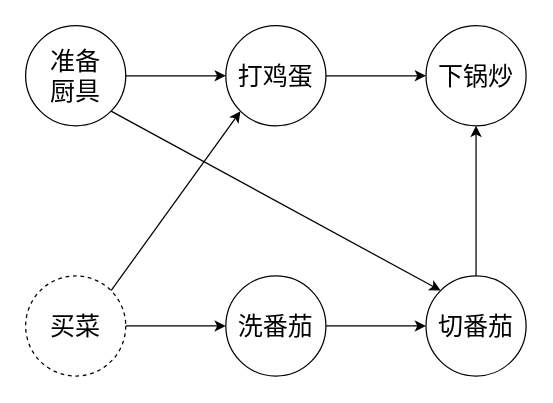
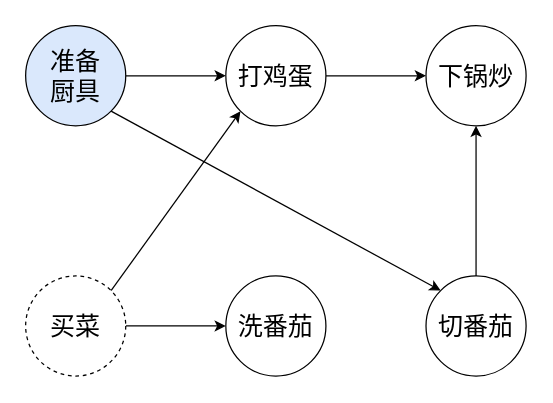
- <mxCell id="4" value="准备&lt;br&gt;厨具" style="ellipse;whiteSpace=wrap;html=1;aspect=fixed;fontSize=20;" parent="1" vertex="1"><mxGeometry x="20" y="20" width="80" height="80" as="geometry" /></mxCell>
+ <mxCell id="4" value="准备&lt;br&gt;厨具" style="ellipse;whiteSpace=wrap;html=1;aspect=fixed;fontSize=20;fillColor=#dae8fc;" parent="1" vertex="1"><mxGeometry x="20" y="20" width="80" height="80" as="geometry" /></mxCell>
- <mxCell id="13" style="rounded=0;orthogonalLoop=1;jettySize=auto;html=1;exitX=1;exitY=0.5;exitDx=0;exitDy=0;fontSize=20;" parent="1" source="14" target="9" edge="1"><mxGeometry relative="1" as="geometry" /></mxCell>
